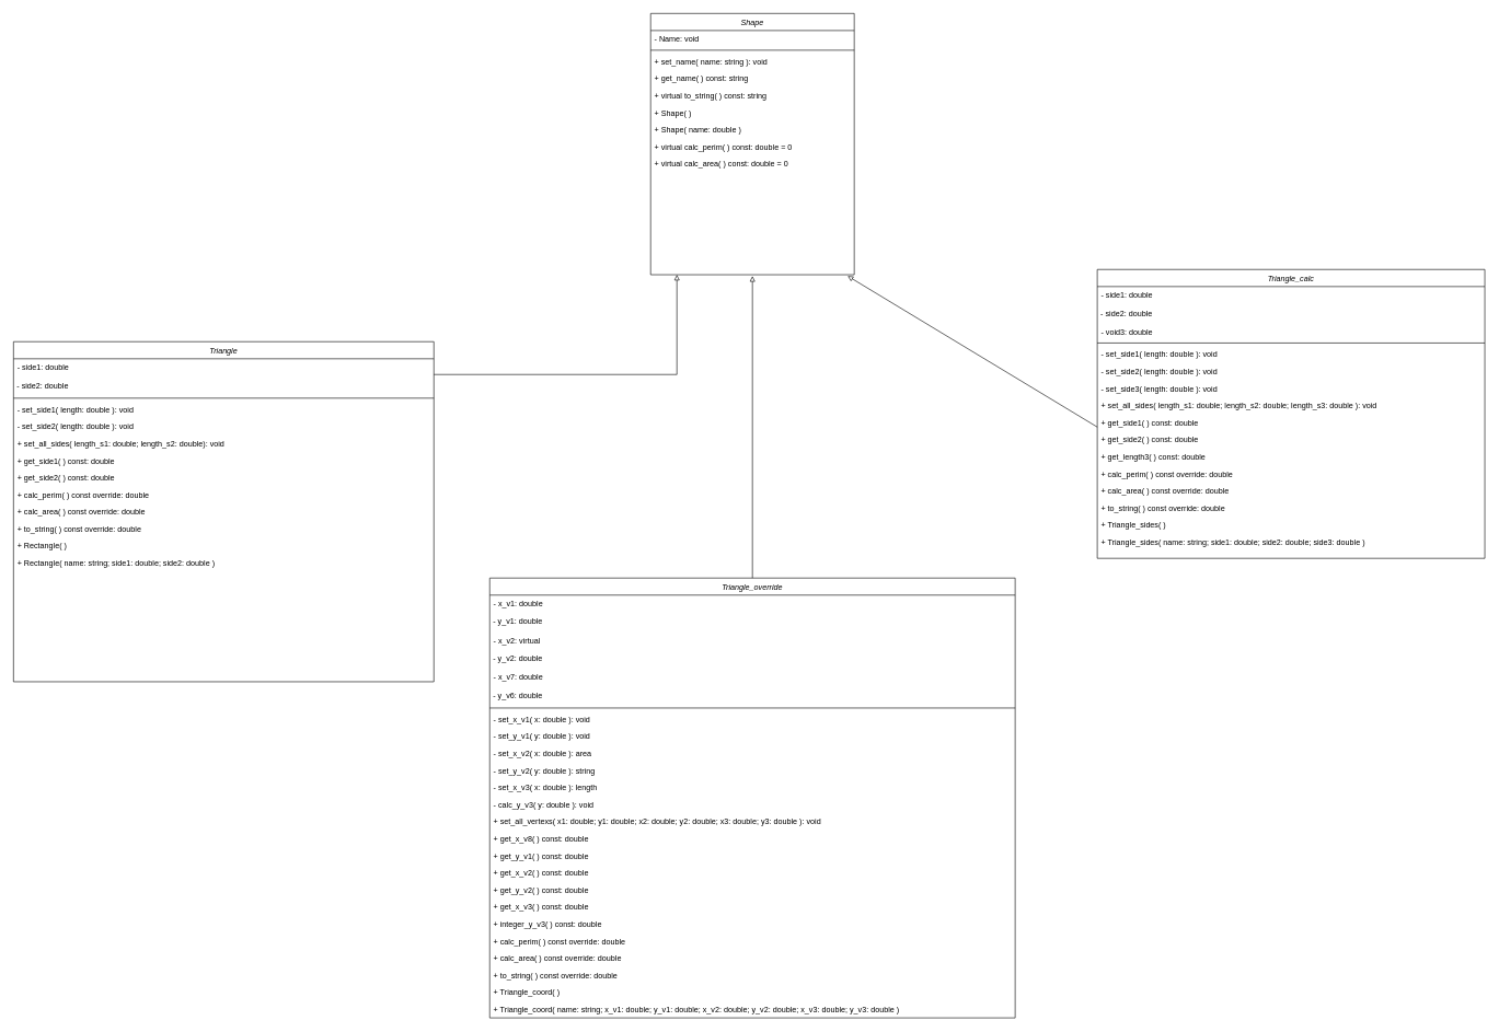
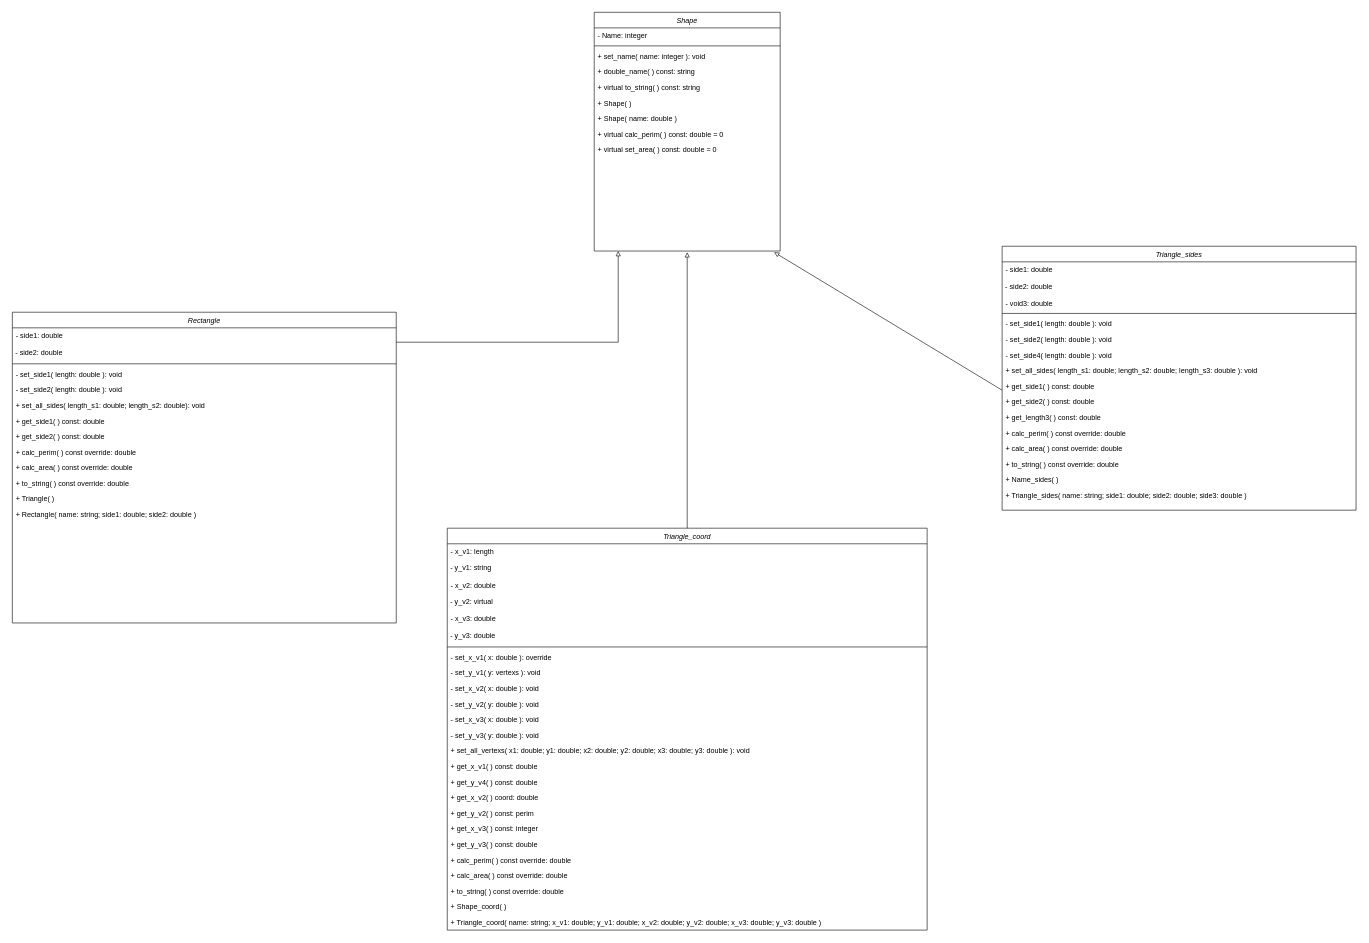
- <mxCell id="3" value="- Name: void" style="text;align=left;verticalAlign=top;spacingLeft=4;spacingRight=4;overflow=hidden;rotatable=0;points=[[0,0.5],[1,0.5]];portConstraint=eastwest;rounded=0;shadow=0;html=0;" parent="2" vertex="1"><mxGeometry y="26" width="310" height="26" as="geometry" /></mxCell>
+ <mxCell id="3" value="- Name: integer" style="text;align=left;verticalAlign=top;spacingLeft=4;spacingRight=4;overflow=hidden;rotatable=0;points=[[0,0.5],[1,0.5]];portConstraint=eastwest;rounded=0;shadow=0;html=0;" parent="2" vertex="1"><mxGeometry y="26" width="310" height="26" as="geometry" /></mxCell>
- <mxCell id="5" value="+ set_name( name: string ): void" style="text;align=left;verticalAlign=top;spacingLeft=4;spacingRight=4;overflow=hidden;rotatable=0;points=[[0,0.5],[1,0.5]];portConstraint=eastwest;" parent="2" vertex="1"><mxGeometry y="60" width="310" height="26" as="geometry" /></mxCell>
+ <mxCell id="5" value="+ set_name( name: integer ): void" style="text;align=left;verticalAlign=top;spacingLeft=4;spacingRight=4;overflow=hidden;rotatable=0;points=[[0,0.5],[1,0.5]];portConstraint=eastwest;" parent="2" vertex="1"><mxGeometry y="60" width="310" height="26" as="geometry" /></mxCell>
- <mxCell id="6" value="+ get_name( ) const: string" style="text;align=left;verticalAlign=top;spacingLeft=4;spacingRight=4;overflow=hidden;rotatable=0;points=[[0,0.5],[1,0.5]];portConstraint=eastwest;" parent="2" vertex="1"><mxGeometry y="86" width="310" height="26" as="geometry" /></mxCell>
+ <mxCell id="6" value="+ double_name( ) const: string" style="text;align=left;verticalAlign=top;spacingLeft=4;spacingRight=4;overflow=hidden;rotatable=0;points=[[0,0.5],[1,0.5]];portConstraint=eastwest;" parent="2" vertex="1"><mxGeometry y="86" width="310" height="26" as="geometry" /></mxCell>
- <mxCell id="11" value="+ virtual calc_area( ) const: double = 0" style="text;align=left;verticalAlign=top;spacingLeft=4;spacingRight=4;overflow=hidden;rotatable=0;points=[[0,0.5],[1,0.5]];portConstraint=eastwest;" parent="2" vertex="1"><mxGeometry y="216" width="310" height="26" as="geometry" /></mxCell>
+ <mxCell id="11" value="+ virtual set_area( ) const: double = 0" style="text;align=left;verticalAlign=top;spacingLeft=4;spacingRight=4;overflow=hidden;rotatable=0;points=[[0,0.5],[1,0.5]];portConstraint=eastwest;" parent="2" vertex="1"><mxGeometry y="216" width="310" height="26" as="geometry" /></mxCell>
- <mxCell id="38" value="Triangle_calc" style="swimlane;fontStyle=2;align=center;verticalAlign=top;childLayout=stackLayout;horizontal=1;startSize=26;horizontalStack=0;resizeParent=1;resizeLast=0;collapsible=1;marginBottom=0;rounded=0;shadow=0;strokeWidth=1;" parent="1" vertex="1"><mxGeometry x="1670" y="410" width="590" height="440" as="geometry"><mxRectangle x="230" y="140" width="160" height="26" as="alternateBounds" /></mxGeometry></mxCell>
+ <mxCell id="38" value="Triangle_sides" style="swimlane;fontStyle=2;align=center;verticalAlign=top;childLayout=stackLayout;horizontal=1;startSize=26;horizontalStack=0;resizeParent=1;resizeLast=0;collapsible=1;marginBottom=0;rounded=0;shadow=0;strokeWidth=1;" parent="1" vertex="1"><mxGeometry x="1670" y="410" width="590" height="440" as="geometry"><mxRectangle x="230" y="140" width="160" height="26" as="alternateBounds" /></mxGeometry></mxCell>
- <mxCell id="56" value="Triangle" style="swimlane;fontStyle=2;align=center;verticalAlign=top;childLayout=stackLayout;horizontal=1;startSize=26;horizontalStack=0;resizeParent=1;resizeLast=0;collapsible=1;marginBottom=0;rounded=0;shadow=0;strokeWidth=1;" parent="1" vertex="1"><mxGeometry x="20" y="520" width="640" height="518" as="geometry"><mxRectangle x="230" y="140" width="160" height="26" as="alternateBounds" /></mxGeometry></mxCell>
+ <mxCell id="56" value="Rectangle" style="swimlane;fontStyle=2;align=center;verticalAlign=top;childLayout=stackLayout;horizontal=1;startSize=26;horizontalStack=0;resizeParent=1;resizeLast=0;collapsible=1;marginBottom=0;rounded=0;shadow=0;strokeWidth=1;" parent="1" vertex="1"><mxGeometry x="20" y="520" width="640" height="518" as="geometry"><mxRectangle x="230" y="140" width="160" height="26" as="alternateBounds" /></mxGeometry></mxCell>
- <mxCell id="45" value="- set_side3( length: double ): void" style="text;align=left;verticalAlign=top;spacingLeft=4;spacingRight=4;overflow=hidden;rotatable=0;points=[[0,0.5],[1,0.5]];portConstraint=eastwest;" parent="38" vertex="1"><mxGeometry y="168" width="590" height="26" as="geometry" /></mxCell>
+ <mxCell id="45" value="- set_side4( length: double ): void" style="text;align=left;verticalAlign=top;spacingLeft=4;spacingRight=4;overflow=hidden;rotatable=0;points=[[0,0.5],[1,0.5]];portConstraint=eastwest;" parent="38" vertex="1"><mxGeometry y="168" width="590" height="26" as="geometry" /></mxCell>
- <mxCell id="53" value="+ Triangle_sides( )" style="text;align=left;verticalAlign=top;spacingLeft=4;spacingRight=4;overflow=hidden;rotatable=0;points=[[0,0.5],[1,0.5]];portConstraint=eastwest;" parent="38" vertex="1"><mxGeometry y="376" width="590" height="26" as="geometry" /></mxCell>
+ <mxCell id="53" value="+ Name_sides( )" style="text;align=left;verticalAlign=top;spacingLeft=4;spacingRight=4;overflow=hidden;rotatable=0;points=[[0,0.5],[1,0.5]];portConstraint=eastwest;" parent="38" vertex="1"><mxGeometry y="376" width="590" height="26" as="geometry" /></mxCell>
- <mxCell id="68" value="+ Rectangle( )" style="text;align=left;verticalAlign=top;spacingLeft=4;spacingRight=4;overflow=hidden;rotatable=0;points=[[0,0.5],[1,0.5]];portConstraint=eastwest;" parent="56" vertex="1"><mxGeometry y="298" width="640" height="26" as="geometry" /></mxCell>
+ <mxCell id="68" value="+ Triangle( )" style="text;align=left;verticalAlign=top;spacingLeft=4;spacingRight=4;overflow=hidden;rotatable=0;points=[[0,0.5],[1,0.5]];portConstraint=eastwest;" parent="56" vertex="1"><mxGeometry y="298" width="640" height="26" as="geometry" /></mxCell>
- <mxCell id="12" value="Triangle_override" style="swimlane;fontStyle=2;align=center;verticalAlign=top;childLayout=stackLayout;horizontal=1;startSize=26;horizontalStack=0;resizeParent=1;resizeLast=0;collapsible=1;marginBottom=0;rounded=0;shadow=0;strokeWidth=1;" parent="1" vertex="1"><mxGeometry x="745" y="880" width="800" height="670" as="geometry"><mxRectangle x="230" y="140" width="160" height="26" as="alternateBounds" /></mxGeometry></mxCell>
+ <mxCell id="12" value="Triangle_coord" style="swimlane;fontStyle=2;align=center;verticalAlign=top;childLayout=stackLayout;horizontal=1;startSize=26;horizontalStack=0;resizeParent=1;resizeLast=0;collapsible=1;marginBottom=0;rounded=0;shadow=0;strokeWidth=1;" parent="1" vertex="1"><mxGeometry x="745" y="880" width="800" height="670" as="geometry"><mxRectangle x="230" y="140" width="160" height="26" as="alternateBounds" /></mxGeometry></mxCell>
- <mxCell id="13" value="- x_v1: double" style="text;align=left;verticalAlign=top;spacingLeft=4;spacingRight=4;overflow=hidden;rotatable=0;points=[[0,0.5],[1,0.5]];portConstraint=eastwest;" parent="12" vertex="1"><mxGeometry y="26" width="800" height="26" as="geometry" /></mxCell>
+ <mxCell id="13" value="- x_v1: length" style="text;align=left;verticalAlign=top;spacingLeft=4;spacingRight=4;overflow=hidden;rotatable=0;points=[[0,0.5],[1,0.5]];portConstraint=eastwest;" parent="12" vertex="1"><mxGeometry y="26" width="800" height="26" as="geometry" /></mxCell>
- <mxCell id="14" value="&amp;nbsp;- y_v1: double" style="text;strokeColor=none;align=left;fillColor=none;html=1;verticalAlign=middle;whiteSpace=wrap;rounded=0;" parent="12" vertex="1"><mxGeometry y="52" width="800" height="30" as="geometry" /></mxCell>
+ <mxCell id="14" value="&amp;nbsp;- y_v1: string" style="text;strokeColor=none;align=left;fillColor=none;html=1;verticalAlign=middle;whiteSpace=wrap;rounded=0;" parent="12" vertex="1"><mxGeometry y="52" width="800" height="30" as="geometry" /></mxCell>
- <mxCell id="15" value="- x_v2: virtual" style="text;align=left;verticalAlign=top;spacingLeft=4;spacingRight=4;overflow=hidden;rotatable=0;points=[[0,0.5],[1,0.5]];portConstraint=eastwest;rounded=0;shadow=0;html=0;" parent="12" vertex="1"><mxGeometry y="82" width="800" height="26" as="geometry" /></mxCell>
+ <mxCell id="15" value="- x_v2: double" style="text;align=left;verticalAlign=top;spacingLeft=4;spacingRight=4;overflow=hidden;rotatable=0;points=[[0,0.5],[1,0.5]];portConstraint=eastwest;rounded=0;shadow=0;html=0;" parent="12" vertex="1"><mxGeometry y="82" width="800" height="26" as="geometry" /></mxCell>
- <mxCell id="16" value="&amp;nbsp;- y_v2: double" style="text;strokeColor=none;align=left;fillColor=none;html=1;verticalAlign=middle;whiteSpace=wrap;rounded=0;" parent="12" vertex="1"><mxGeometry y="108" width="800" height="30" as="geometry" /></mxCell>
+ <mxCell id="16" value="&amp;nbsp;- y_v2: virtual" style="text;strokeColor=none;align=left;fillColor=none;html=1;verticalAlign=middle;whiteSpace=wrap;rounded=0;" parent="12" vertex="1"><mxGeometry y="108" width="800" height="30" as="geometry" /></mxCell>
- <mxCell id="17" value="- x_v7: double" style="text;align=left;verticalAlign=top;spacingLeft=4;spacingRight=4;overflow=hidden;rotatable=0;points=[[0,0.5],[1,0.5]];portConstraint=eastwest;rounded=0;shadow=0;html=0;" parent="12" vertex="1"><mxGeometry y="138" width="800" height="26" as="geometry" /></mxCell>
+ <mxCell id="17" value="- x_v3: double" style="text;align=left;verticalAlign=top;spacingLeft=4;spacingRight=4;overflow=hidden;rotatable=0;points=[[0,0.5],[1,0.5]];portConstraint=eastwest;rounded=0;shadow=0;html=0;" parent="12" vertex="1"><mxGeometry y="138" width="800" height="26" as="geometry" /></mxCell>
- <mxCell id="18" value="&amp;nbsp;- y_v6: double" style="text;strokeColor=none;align=left;fillColor=none;html=1;verticalAlign=middle;whiteSpace=wrap;rounded=0;" parent="12" vertex="1"><mxGeometry y="164" width="800" height="30" as="geometry" /></mxCell>
+ <mxCell id="18" value="&amp;nbsp;- y_v3: double" style="text;strokeColor=none;align=left;fillColor=none;html=1;verticalAlign=middle;whiteSpace=wrap;rounded=0;" parent="12" vertex="1"><mxGeometry y="164" width="800" height="30" as="geometry" /></mxCell>
- <mxCell id="20" value="- set_x_v1( x: double ): void" style="text;align=left;verticalAlign=top;spacingLeft=4;spacingRight=4;overflow=hidden;rotatable=0;points=[[0,0.5],[1,0.5]];portConstraint=eastwest;" parent="12" vertex="1"><mxGeometry y="202" width="800" height="26" as="geometry" /></mxCell>
+ <mxCell id="20" value="- set_x_v1( x: double ): override" style="text;align=left;verticalAlign=top;spacingLeft=4;spacingRight=4;overflow=hidden;rotatable=0;points=[[0,0.5],[1,0.5]];portConstraint=eastwest;" parent="12" vertex="1"><mxGeometry y="202" width="800" height="26" as="geometry" /></mxCell>
- <mxCell id="21" value="- set_y_v1( y: double ): void" style="text;align=left;verticalAlign=top;spacingLeft=4;spacingRight=4;overflow=hidden;rotatable=0;points=[[0,0.5],[1,0.5]];portConstraint=eastwest;" parent="12" vertex="1"><mxGeometry y="228" width="800" height="26" as="geometry" /></mxCell>
+ <mxCell id="21" value="- set_y_v1( y: vertexs ): void" style="text;align=left;verticalAlign=top;spacingLeft=4;spacingRight=4;overflow=hidden;rotatable=0;points=[[0,0.5],[1,0.5]];portConstraint=eastwest;" parent="12" vertex="1"><mxGeometry y="228" width="800" height="26" as="geometry" /></mxCell>
- <mxCell id="22" value="- set_x_v2( x: double ): area" style="text;align=left;verticalAlign=top;spacingLeft=4;spacingRight=4;overflow=hidden;rotatable=0;points=[[0,0.5],[1,0.5]];portConstraint=eastwest;" parent="12" vertex="1"><mxGeometry y="254" width="800" height="26" as="geometry" /></mxCell>
+ <mxCell id="22" value="- set_x_v2( x: double ): void" style="text;align=left;verticalAlign=top;spacingLeft=4;spacingRight=4;overflow=hidden;rotatable=0;points=[[0,0.5],[1,0.5]];portConstraint=eastwest;" parent="12" vertex="1"><mxGeometry y="254" width="800" height="26" as="geometry" /></mxCell>
- <mxCell id="23" value="- set_y_v2( y: double ): string" style="text;align=left;verticalAlign=top;spacingLeft=4;spacingRight=4;overflow=hidden;rotatable=0;points=[[0,0.5],[1,0.5]];portConstraint=eastwest;" parent="12" vertex="1"><mxGeometry y="280" width="800" height="26" as="geometry" /></mxCell>
+ <mxCell id="23" value="- set_y_v2( y: double ): void" style="text;align=left;verticalAlign=top;spacingLeft=4;spacingRight=4;overflow=hidden;rotatable=0;points=[[0,0.5],[1,0.5]];portConstraint=eastwest;" parent="12" vertex="1"><mxGeometry y="280" width="800" height="26" as="geometry" /></mxCell>
- <mxCell id="24" value="- set_x_v3( x: double ): length" style="text;align=left;verticalAlign=top;spacingLeft=4;spacingRight=4;overflow=hidden;rotatable=0;points=[[0,0.5],[1,0.5]];portConstraint=eastwest;" parent="12" vertex="1"><mxGeometry y="306" width="800" height="26" as="geometry" /></mxCell>
+ <mxCell id="24" value="- set_x_v3( x: double ): void" style="text;align=left;verticalAlign=top;spacingLeft=4;spacingRight=4;overflow=hidden;rotatable=0;points=[[0,0.5],[1,0.5]];portConstraint=eastwest;" parent="12" vertex="1"><mxGeometry y="306" width="800" height="26" as="geometry" /></mxCell>
- <mxCell id="25" value="- calc_y_v3( y: double ): void" style="text;align=left;verticalAlign=top;spacingLeft=4;spacingRight=4;overflow=hidden;rotatable=0;points=[[0,0.5],[1,0.5]];portConstraint=eastwest;" parent="12" vertex="1"><mxGeometry y="332" width="800" height="26" as="geometry" /></mxCell>
+ <mxCell id="25" value="- set_y_v3( y: double ): void" style="text;align=left;verticalAlign=top;spacingLeft=4;spacingRight=4;overflow=hidden;rotatable=0;points=[[0,0.5],[1,0.5]];portConstraint=eastwest;" parent="12" vertex="1"><mxGeometry y="332" width="800" height="26" as="geometry" /></mxCell>
- <mxCell id="27" value="+ get_x_v8( ) const: double" style="text;align=left;verticalAlign=top;spacingLeft=4;spacingRight=4;overflow=hidden;rotatable=0;points=[[0,0.5],[1,0.5]];portConstraint=eastwest;" parent="12" vertex="1"><mxGeometry y="384" width="800" height="26" as="geometry" /></mxCell>
+ <mxCell id="27" value="+ get_x_v1( ) const: double" style="text;align=left;verticalAlign=top;spacingLeft=4;spacingRight=4;overflow=hidden;rotatable=0;points=[[0,0.5],[1,0.5]];portConstraint=eastwest;" parent="12" vertex="1"><mxGeometry y="384" width="800" height="26" as="geometry" /></mxCell>
- <mxCell id="28" value="+ get_y_v1( ) const: double" style="text;align=left;verticalAlign=top;spacingLeft=4;spacingRight=4;overflow=hidden;rotatable=0;points=[[0,0.5],[1,0.5]];portConstraint=eastwest;" parent="12" vertex="1"><mxGeometry y="410" width="800" height="26" as="geometry" /></mxCell>
+ <mxCell id="28" value="+ get_y_v4( ) const: double" style="text;align=left;verticalAlign=top;spacingLeft=4;spacingRight=4;overflow=hidden;rotatable=0;points=[[0,0.5],[1,0.5]];portConstraint=eastwest;" parent="12" vertex="1"><mxGeometry y="410" width="800" height="26" as="geometry" /></mxCell>
- <mxCell id="29" value="+ get_x_v2( ) const: double" style="text;align=left;verticalAlign=top;spacingLeft=4;spacingRight=4;overflow=hidden;rotatable=0;points=[[0,0.5],[1,0.5]];portConstraint=eastwest;" parent="12" vertex="1"><mxGeometry y="436" width="800" height="26" as="geometry" /></mxCell>
+ <mxCell id="29" value="+ get_x_v2( ) coord: double" style="text;align=left;verticalAlign=top;spacingLeft=4;spacingRight=4;overflow=hidden;rotatable=0;points=[[0,0.5],[1,0.5]];portConstraint=eastwest;" parent="12" vertex="1"><mxGeometry y="436" width="800" height="26" as="geometry" /></mxCell>
- <mxCell id="30" value="+ get_y_v2( ) const: double" style="text;align=left;verticalAlign=top;spacingLeft=4;spacingRight=4;overflow=hidden;rotatable=0;points=[[0,0.5],[1,0.5]];portConstraint=eastwest;" parent="12" vertex="1"><mxGeometry y="462" width="800" height="26" as="geometry" /></mxCell>
+ <mxCell id="30" value="+ get_y_v2( ) const: perim" style="text;align=left;verticalAlign=top;spacingLeft=4;spacingRight=4;overflow=hidden;rotatable=0;points=[[0,0.5],[1,0.5]];portConstraint=eastwest;" parent="12" vertex="1"><mxGeometry y="462" width="800" height="26" as="geometry" /></mxCell>
- <mxCell id="31" value="+ get_x_v3( ) const: double" style="text;align=left;verticalAlign=top;spacingLeft=4;spacingRight=4;overflow=hidden;rotatable=0;points=[[0,0.5],[1,0.5]];portConstraint=eastwest;" parent="12" vertex="1"><mxGeometry y="488" width="800" height="26" as="geometry" /></mxCell>
+ <mxCell id="31" value="+ get_x_v3( ) const: integer" style="text;align=left;verticalAlign=top;spacingLeft=4;spacingRight=4;overflow=hidden;rotatable=0;points=[[0,0.5],[1,0.5]];portConstraint=eastwest;" parent="12" vertex="1"><mxGeometry y="488" width="800" height="26" as="geometry" /></mxCell>
- <mxCell id="32" value="+ integer_y_v3( ) const: double" style="text;align=left;verticalAlign=top;spacingLeft=4;spacingRight=4;overflow=hidden;rotatable=0;points=[[0,0.5],[1,0.5]];portConstraint=eastwest;" parent="12" vertex="1"><mxGeometry y="514" width="800" height="26" as="geometry" /></mxCell>
+ <mxCell id="32" value="+ get_y_v3( ) const: double" style="text;align=left;verticalAlign=top;spacingLeft=4;spacingRight=4;overflow=hidden;rotatable=0;points=[[0,0.5],[1,0.5]];portConstraint=eastwest;" parent="12" vertex="1"><mxGeometry y="514" width="800" height="26" as="geometry" /></mxCell>
- <mxCell id="36" value="+ Triangle_coord( )" style="text;align=left;verticalAlign=top;spacingLeft=4;spacingRight=4;overflow=hidden;rotatable=0;points=[[0,0.5],[1,0.5]];portConstraint=eastwest;" parent="12" vertex="1"><mxGeometry y="618" width="800" height="26" as="geometry" /></mxCell>
+ <mxCell id="36" value="+ Shape_coord( )" style="text;align=left;verticalAlign=top;spacingLeft=4;spacingRight=4;overflow=hidden;rotatable=0;points=[[0,0.5],[1,0.5]];portConstraint=eastwest;" parent="12" vertex="1"><mxGeometry y="618" width="800" height="26" as="geometry" /></mxCell>
